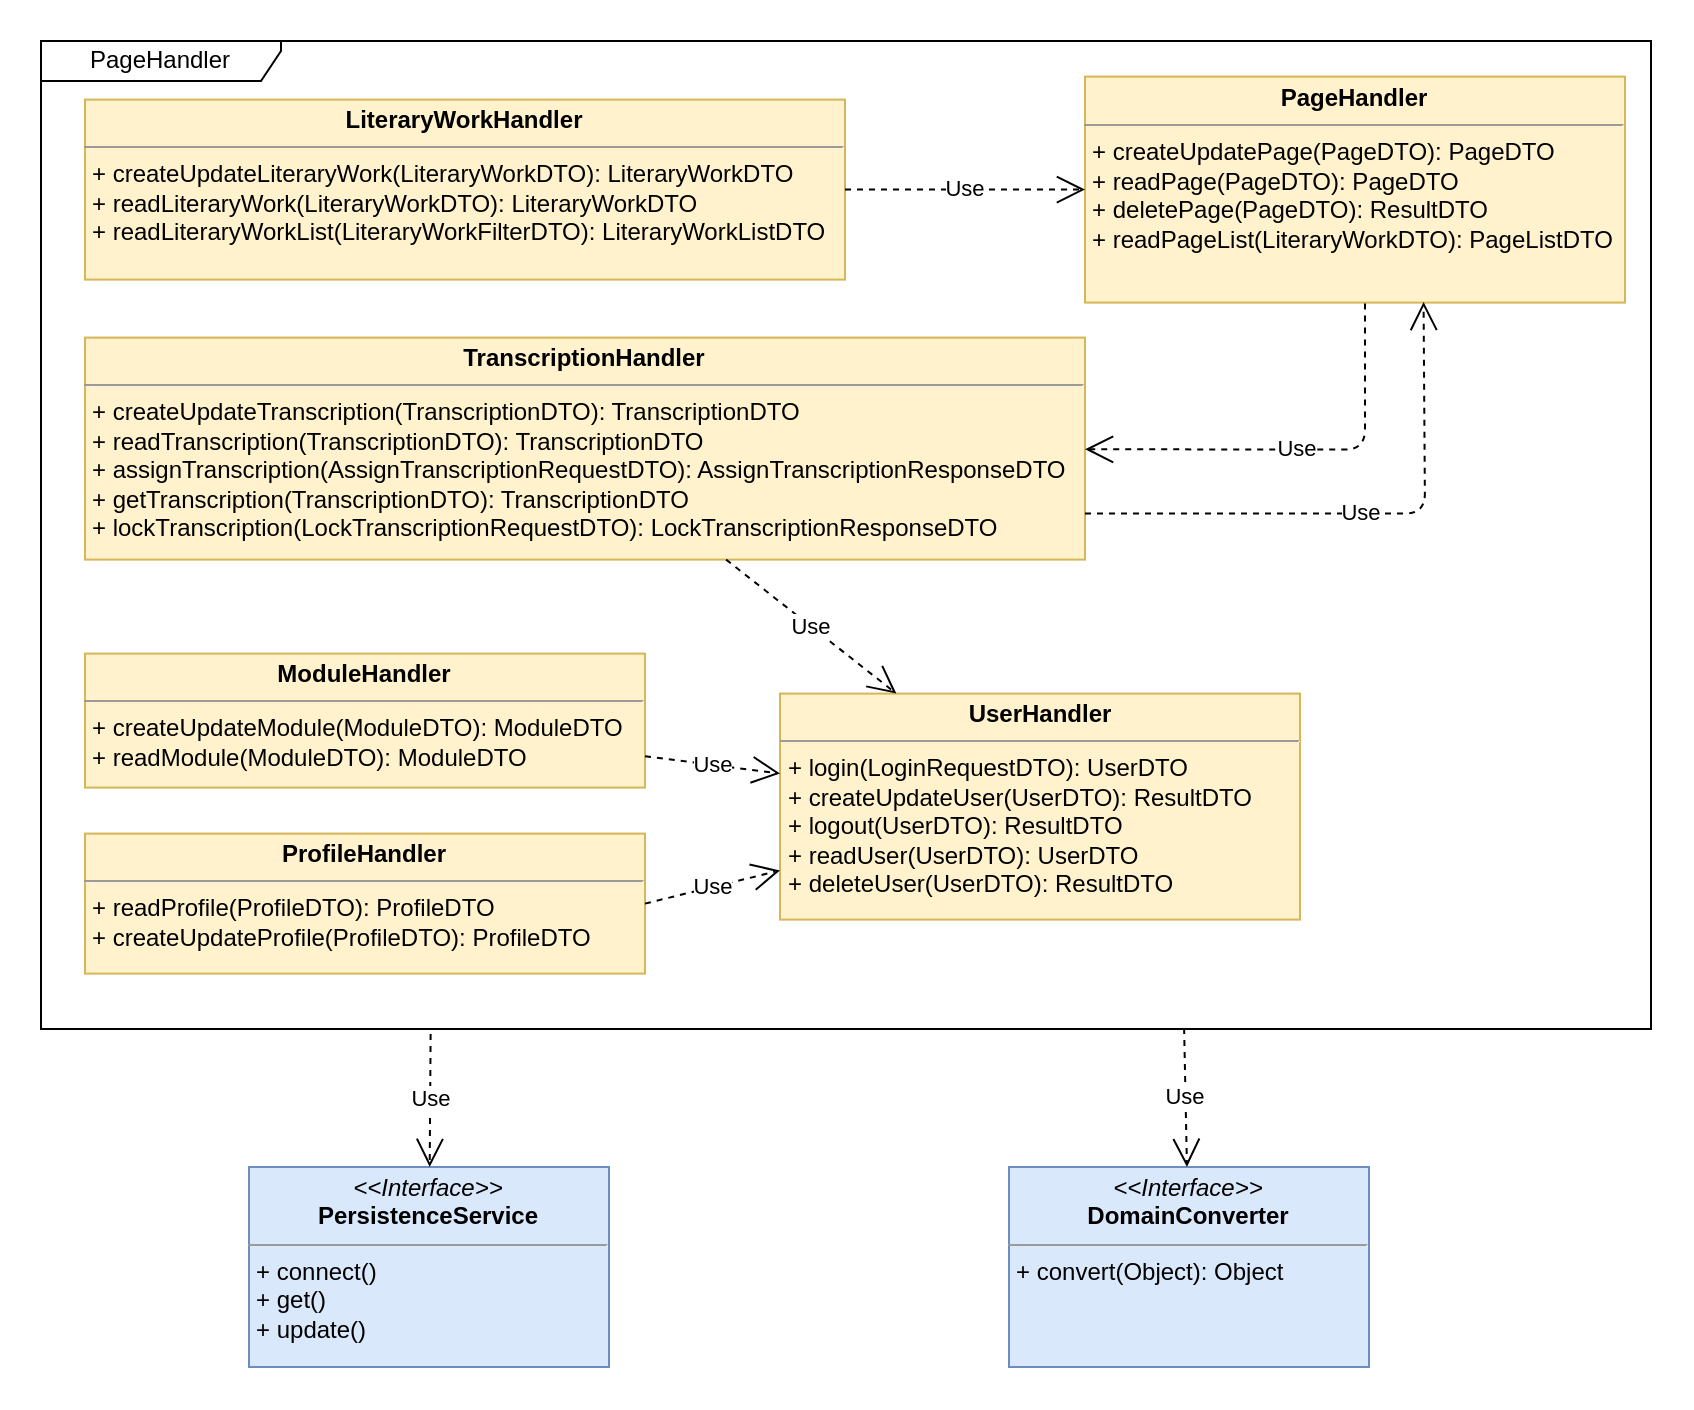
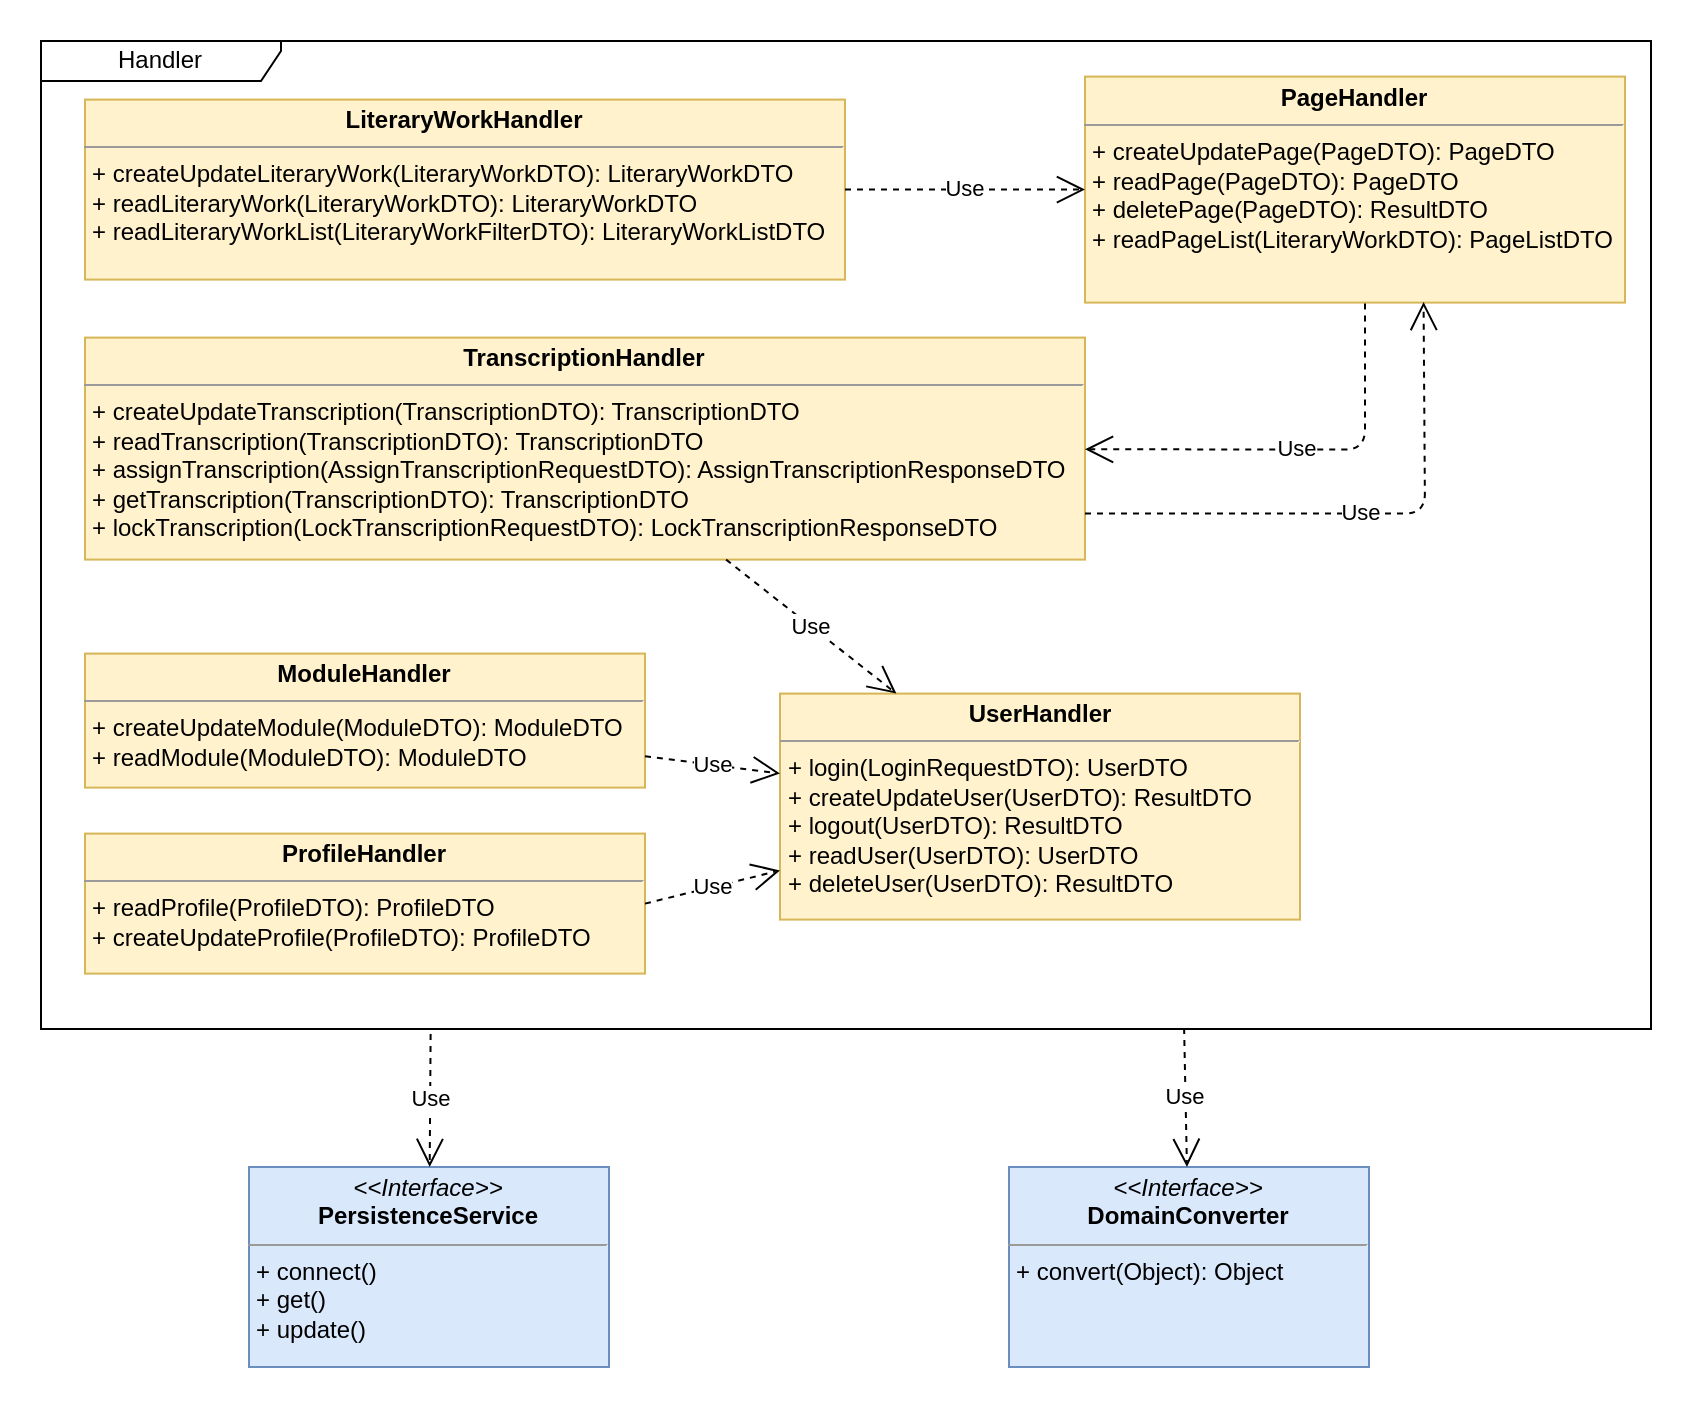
- <mxCell id="14" value="PageHandler" style="shape=umlFrame;whiteSpace=wrap;html=1;width=120;height=20;" vertex="1" parent="1"><mxGeometry x="20" y="20" width="805" height="494" as="geometry" /></mxCell>
+ <mxCell id="14" value="Handler" style="shape=umlFrame;whiteSpace=wrap;html=1;width=120;height=20;" vertex="1" parent="1"><mxGeometry x="20" y="20" width="805" height="494" as="geometry" /></mxCell>
